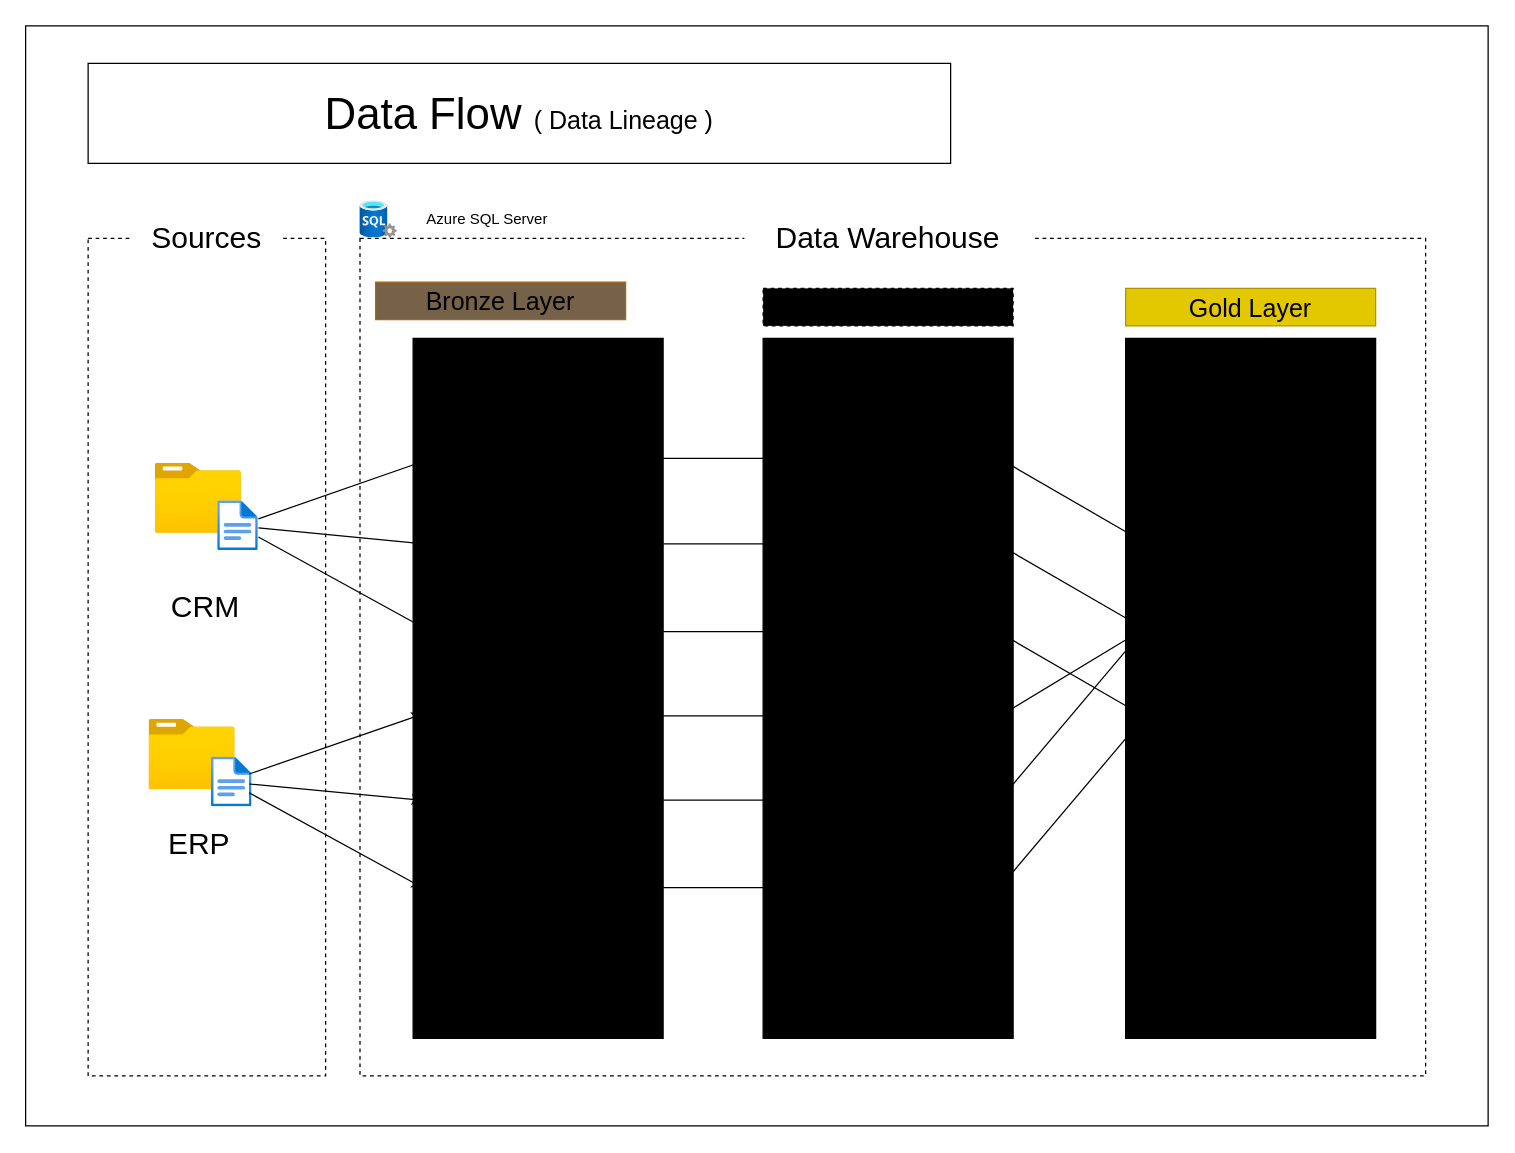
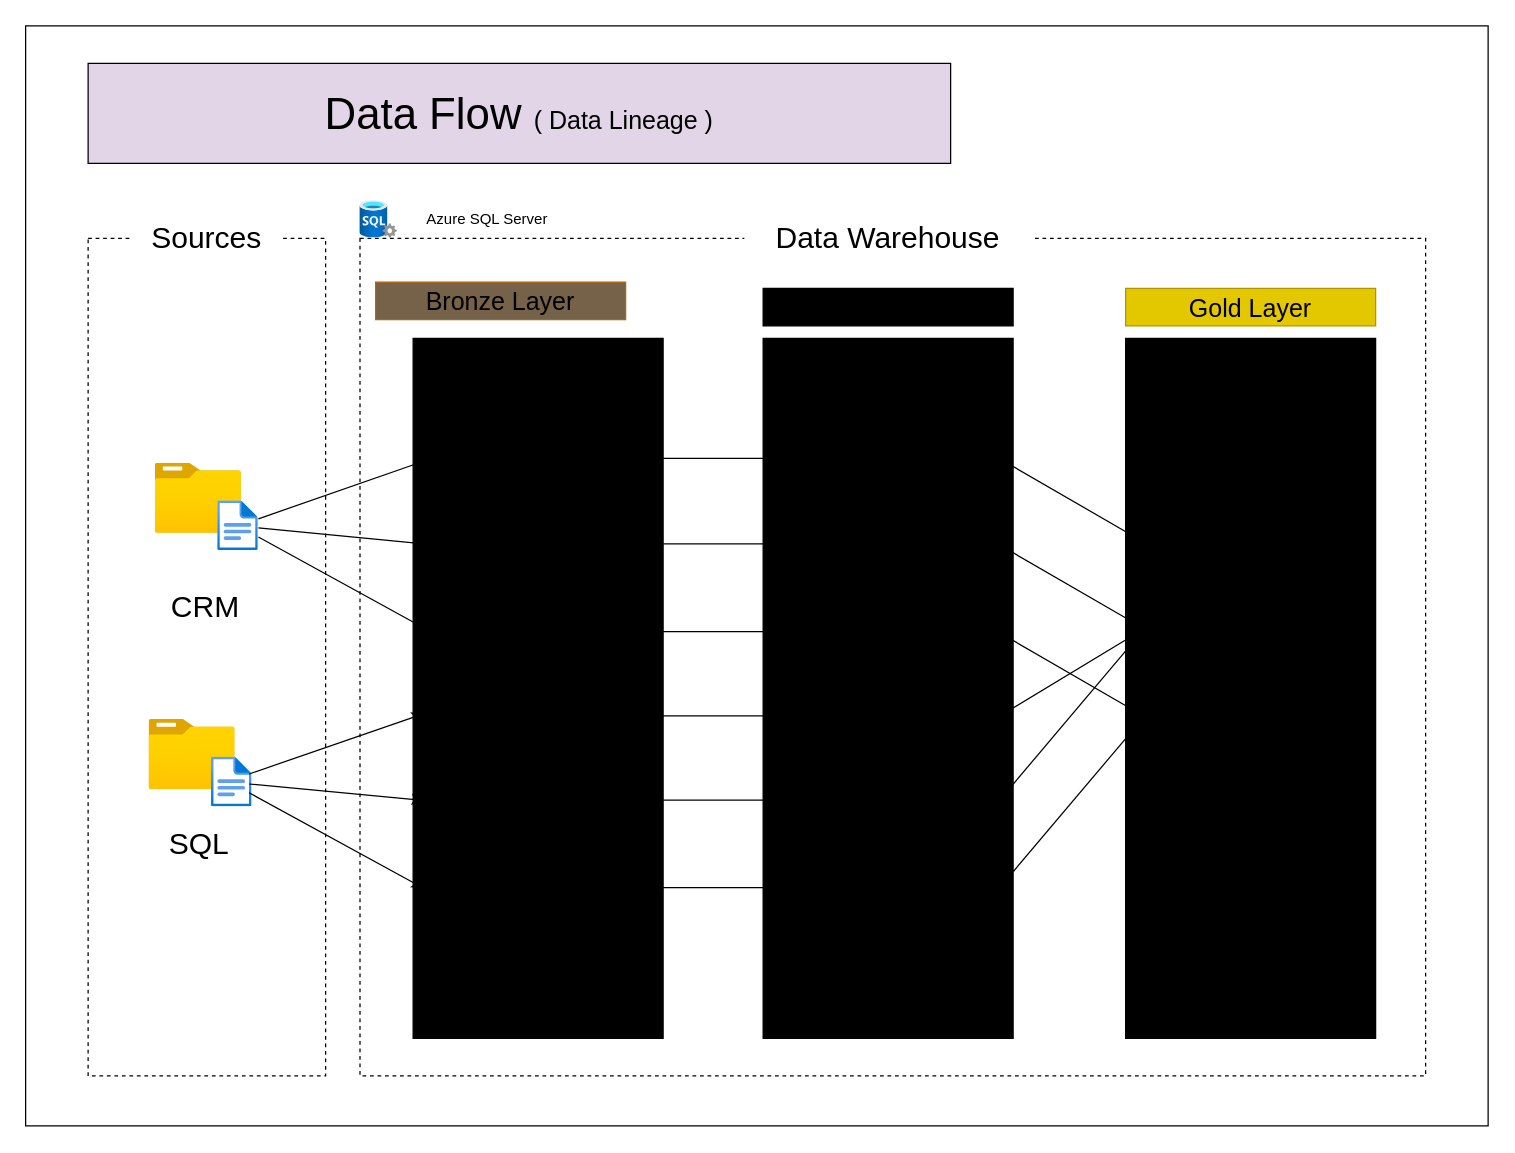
- <mxCell id="3" value="&lt;font style=&quot;font-size: 35px;&quot;&gt;Data Flow &lt;/font&gt;&lt;font style=&quot;font-size: 20px;&quot;&gt;( Data Lineage )&lt;/font&gt;" style="rounded=0;whiteSpace=wrap;html=1;" vertex="1" parent="1"><mxGeometry x="70" y="50" width="690" height="80" as="geometry" /></mxCell>
+ <mxCell id="3" value="&lt;font style=&quot;font-size: 35px;&quot;&gt;Data Flow &lt;/font&gt;&lt;font style=&quot;font-size: 20px;&quot;&gt;( Data Lineage )&lt;/font&gt;" style="rounded=0;whiteSpace=wrap;html=1;fillColor=#e1d5e7;" vertex="1" parent="1"><mxGeometry x="70" y="50" width="690" height="80" as="geometry" /></mxCell>
- <mxCell id="17" value="&lt;font style=&quot;font-size: 20px;&quot;&gt;Silver Layer&lt;/font&gt;" style="rounded=0;whiteSpace=wrap;html=1;fillColor=light-dark(#000000,#9E9E9E);dashed=1;" vertex="1" parent="1"><mxGeometry x="610" y="230" width="200" height="30" as="geometry" /></mxCell>
+ <mxCell id="17" value="&lt;font style=&quot;font-size: 20px;&quot;&gt;Silver Layer&lt;/font&gt;" style="rounded=0;whiteSpace=wrap;html=1;fillColor=light-dark(#000000,#9E9E9E);" vertex="1" parent="1"><mxGeometry x="610" y="230" width="200" height="30" as="geometry" /></mxCell>
- <mxCell id="13" value="&lt;font style=&quot;font-size: 24px;&quot;&gt;ERP&lt;/font&gt;" style="rounded=0;whiteSpace=wrap;html=1;strokeColor=none;" vertex="1" parent="1"><mxGeometry x="118.77" y="645" width="80" height="60" as="geometry" /></mxCell>
+ <mxCell id="13" value="&lt;font style=&quot;font-size: 24px;&quot;&gt;SQL&lt;/font&gt;" style="rounded=0;whiteSpace=wrap;html=1;strokeColor=none;" vertex="1" parent="1"><mxGeometry x="118.77" y="645" width="80" height="60" as="geometry" /></mxCell>
